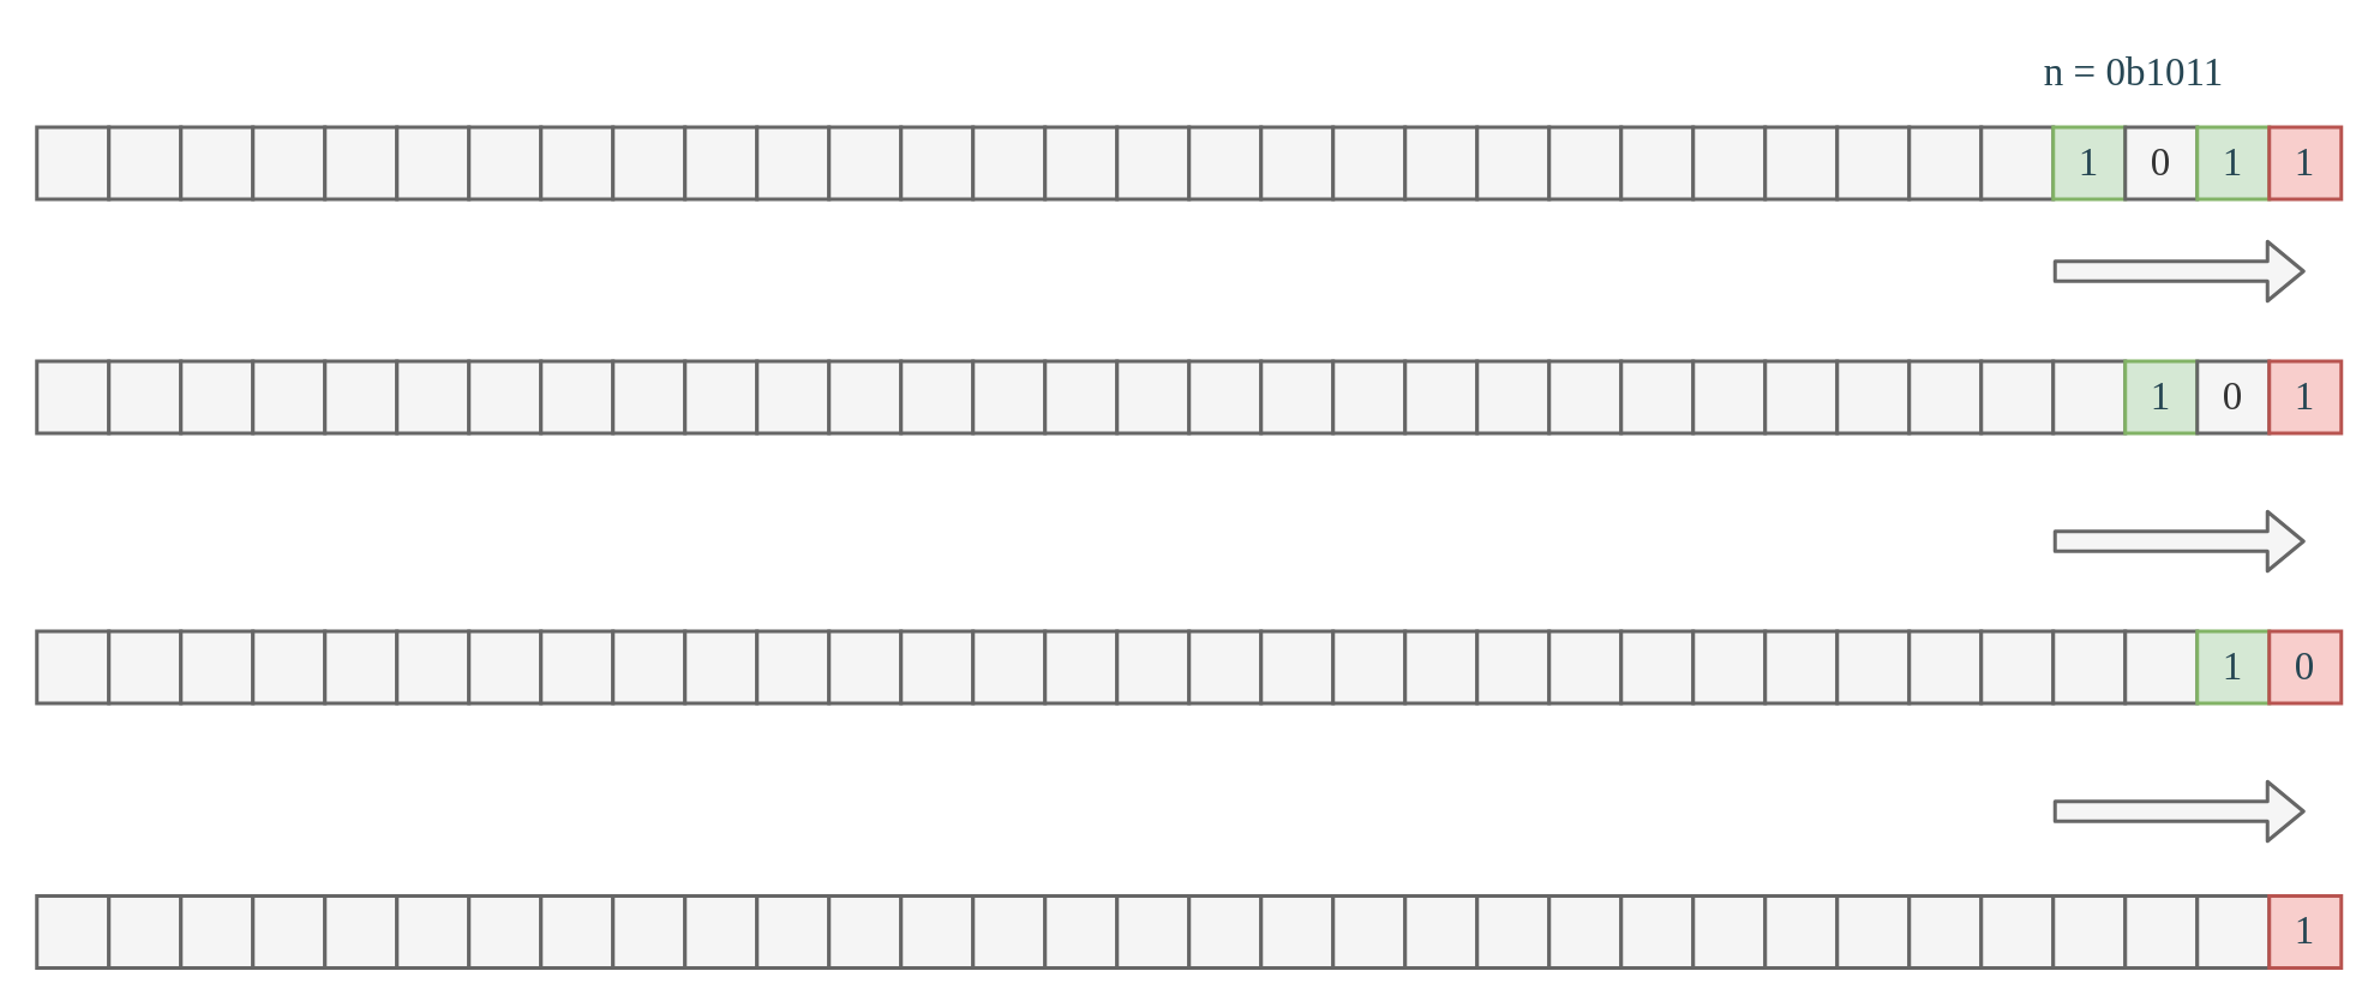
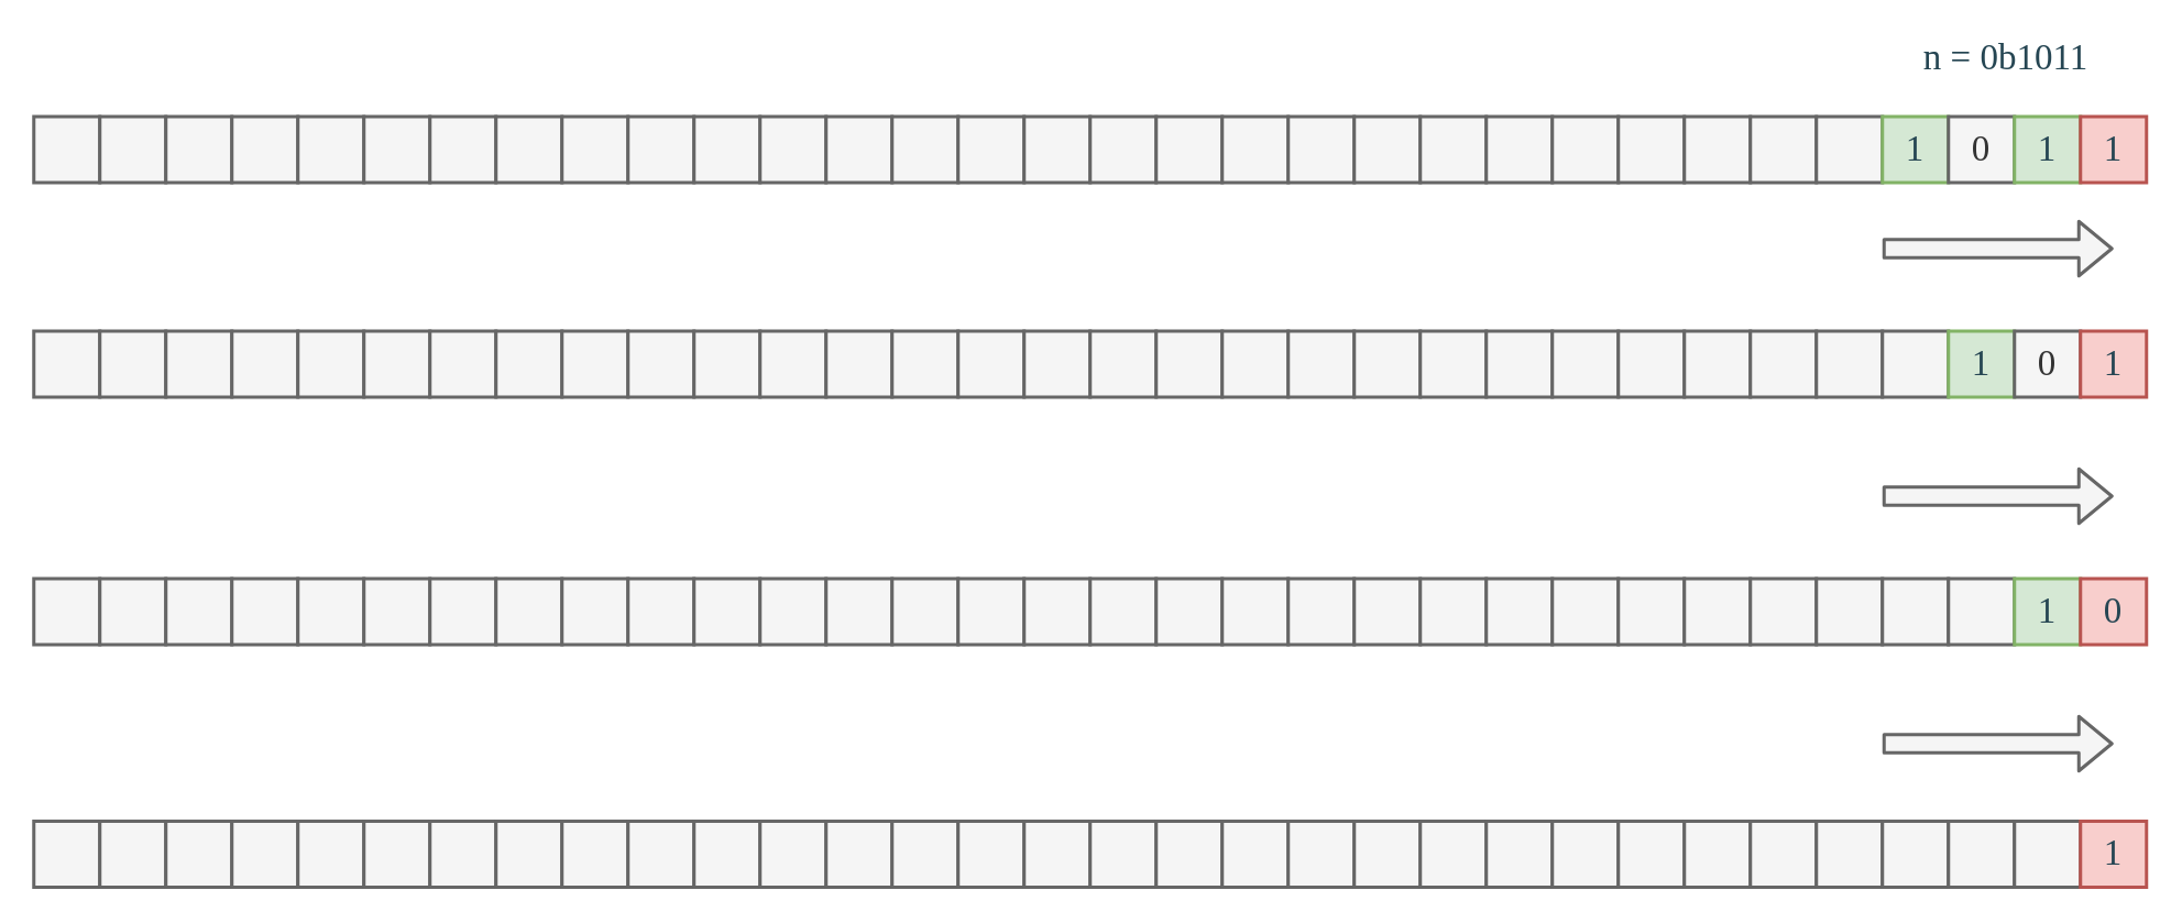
- <mxCell id="137" value="n = 0b1011" style="text;html=1;align=center;verticalAlign=middle;whiteSpace=wrap;rounded=0;fontFamily=Ubuntu;fontSize=22;fontColor=#264653;fontStyle=0;" vertex="1" parent="1"><mxGeometry x="1120" y="25" width="130" height="30" as="geometry" /></mxCell>
+ <mxCell id="137" value="n = 0b1011" style="text;html=1;align=center;verticalAlign=middle;whiteSpace=wrap;rounded=0;fontFamily=Ubuntu;fontSize=22;fontColor=#264653;fontStyle=0;" vertex="1" parent="1"><mxGeometry x="1150" y="20" width="130" height="30" as="geometry" /></mxCell>
